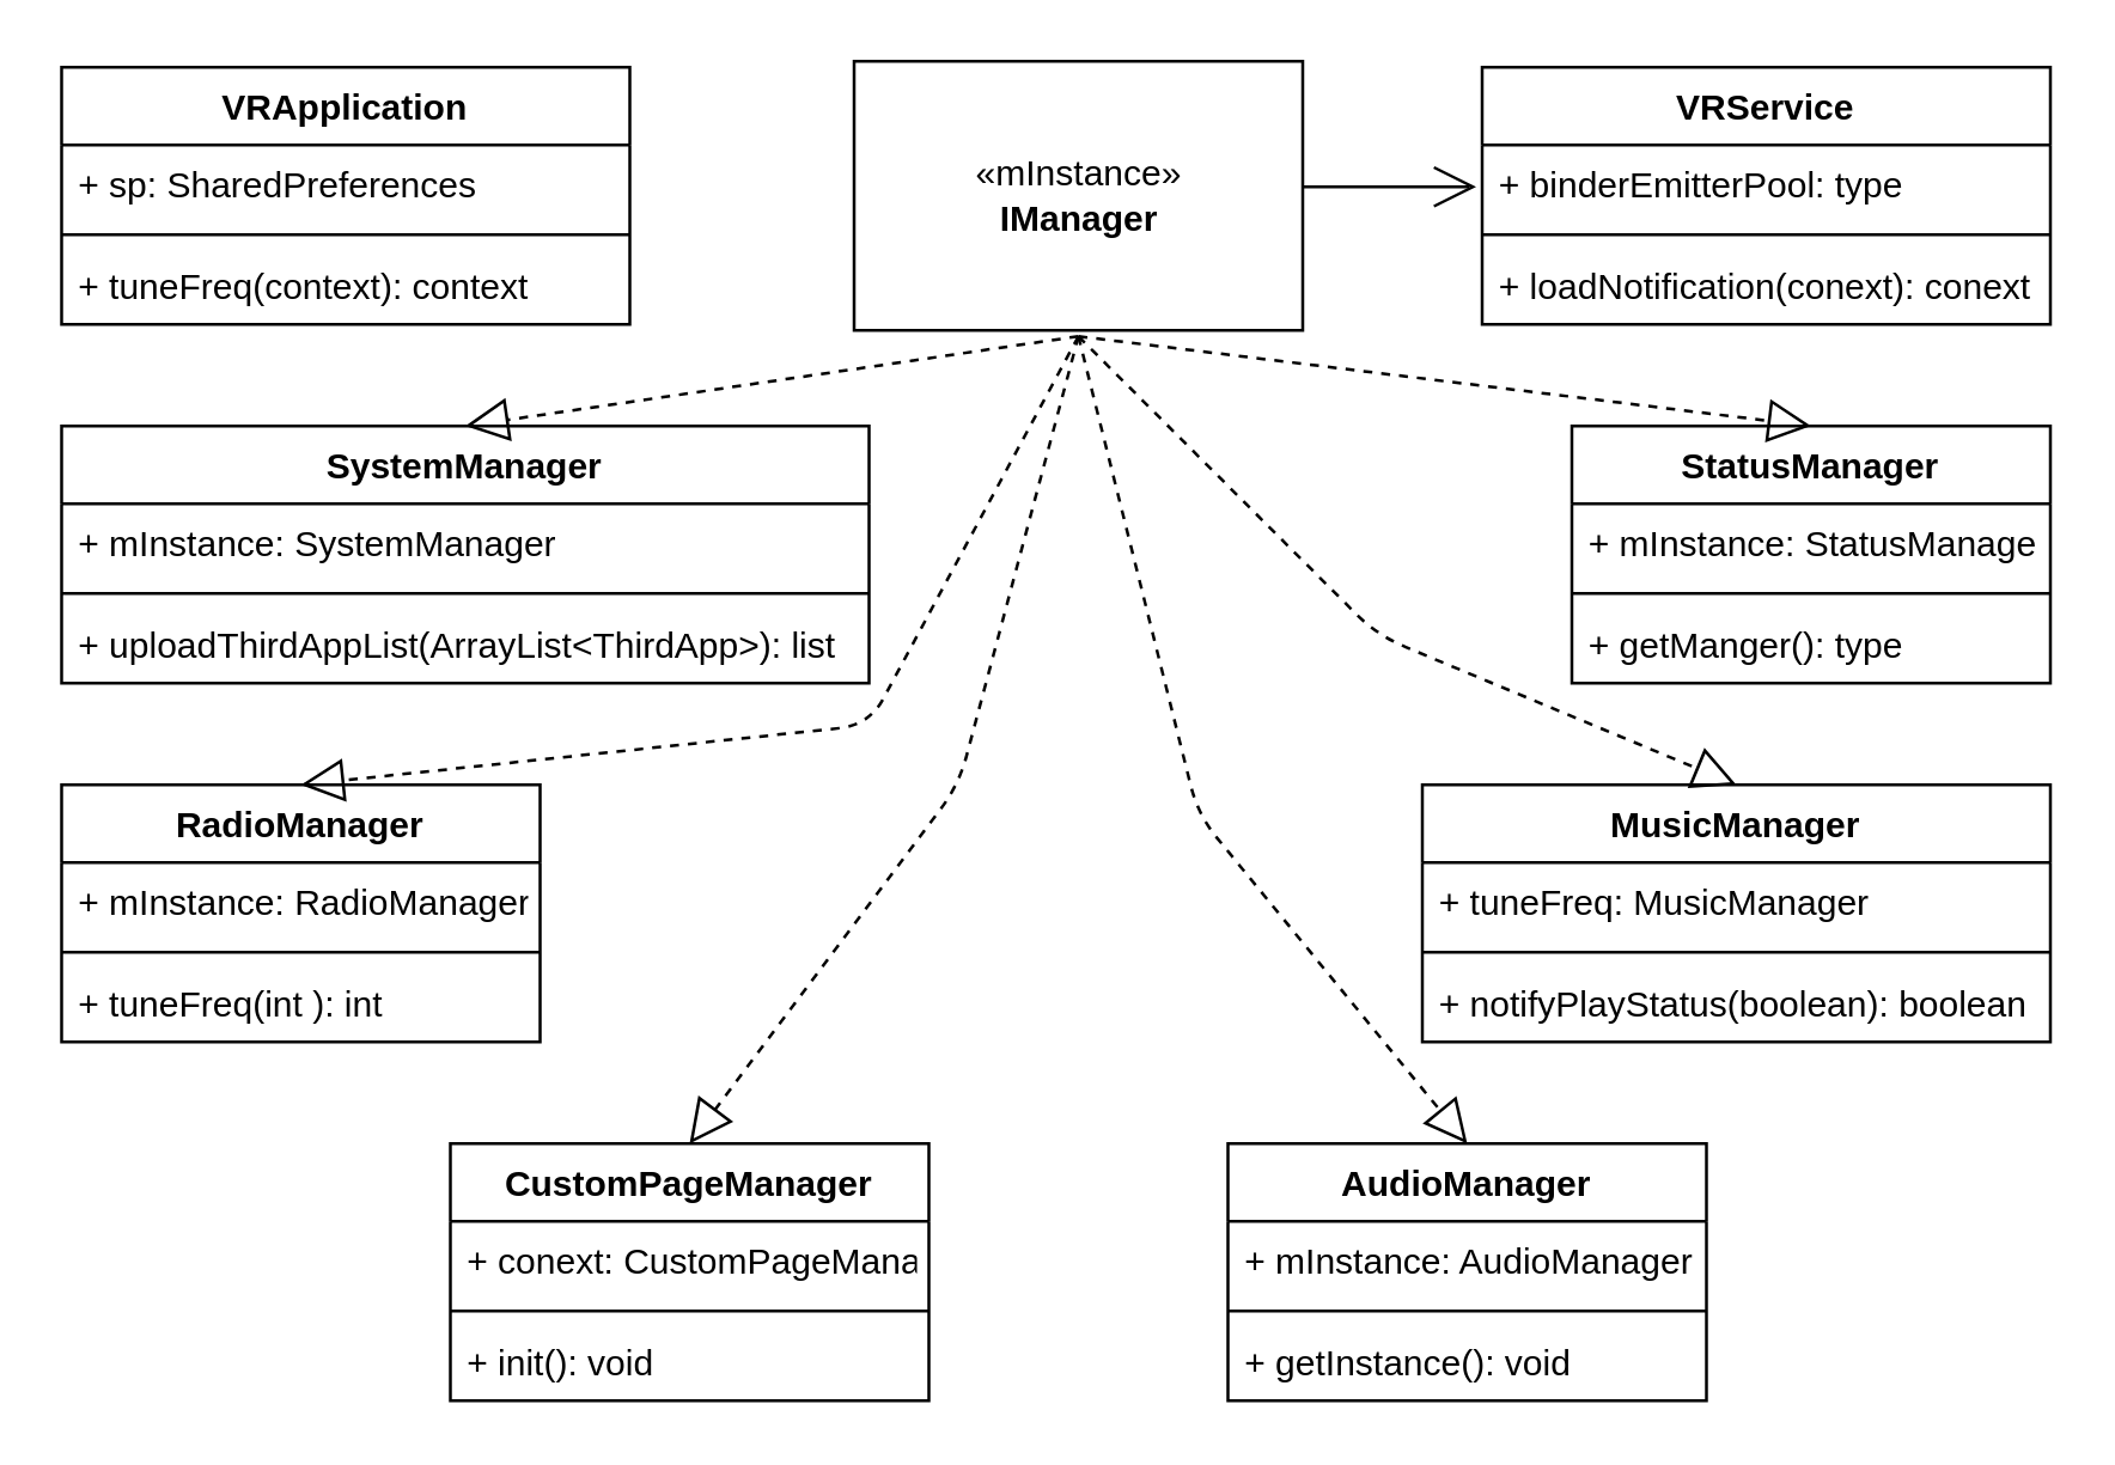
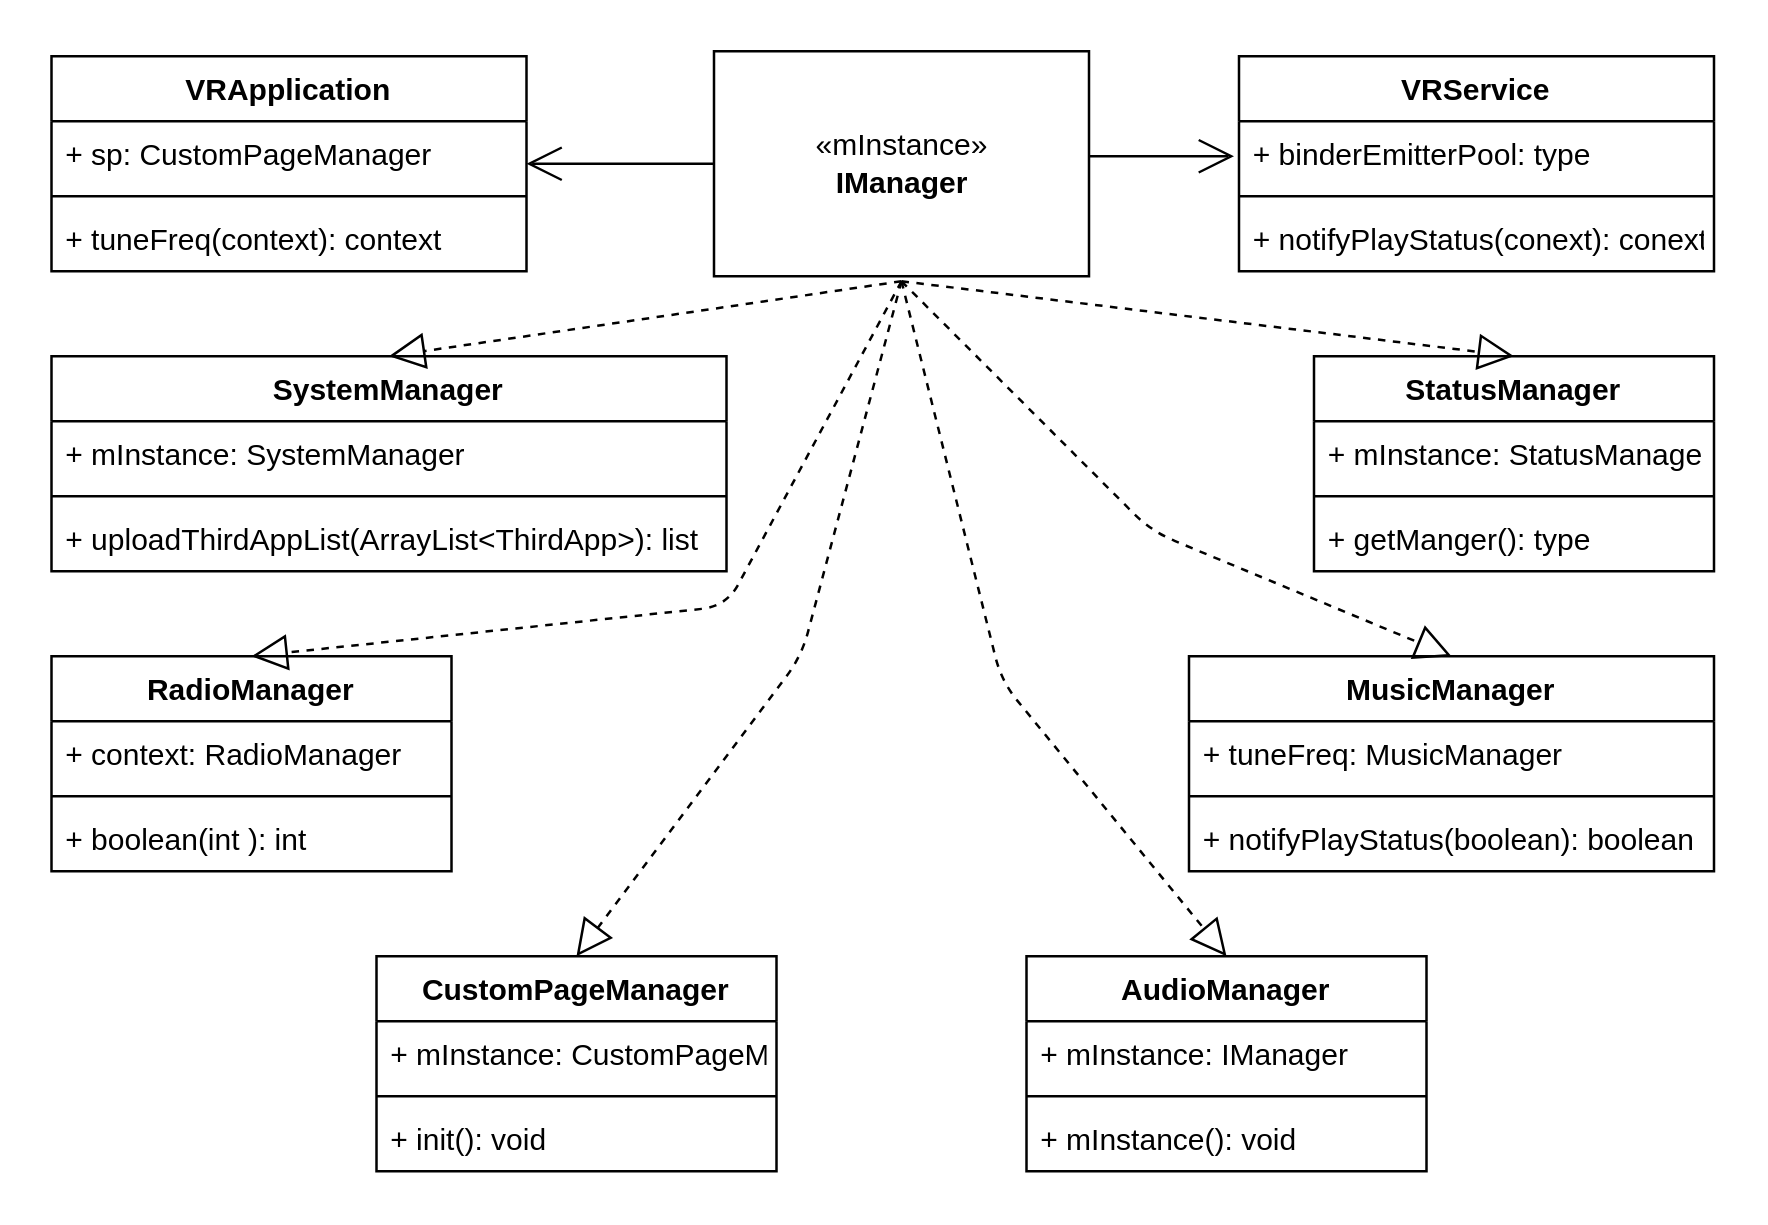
- <mxCell id="7" value="+ sp: SharedPreferences" style="text;strokeColor=none;fillColor=none;align=left;verticalAlign=top;spacingLeft=4;spacingRight=4;overflow=hidden;rotatable=0;points=[[0,0.5],[1,0.5]];portConstraint=eastwest;" vertex="1" parent="6"><mxGeometry y="26" width="190" height="26" as="geometry" /></mxCell>
+ <mxCell id="7" value="+ sp: CustomPageManager" style="text;strokeColor=none;fillColor=none;align=left;verticalAlign=top;spacingLeft=4;spacingRight=4;overflow=hidden;rotatable=0;points=[[0,0.5],[1,0.5]];portConstraint=eastwest;" vertex="1" parent="6"><mxGeometry y="26" width="190" height="26" as="geometry" /></mxCell>
+ <mxCell id="41" value="" style="endArrow=open;endFill=1;endSize=12;html=1;exitX=0;exitY=0.5;exitDx=0;exitDy=0;entryX=1;entryY=0.5;entryDx=0;entryDy=0;" edge="1" parent="1" source="10" target="6"><mxGeometry width="160" relative="1" as="geometry"><mxPoint x="220" y="242" as="sourcePoint" /><mxPoint x="380" y="242" as="targetPoint" /></mxGeometry></mxCell>
- <mxCell id="5" value="+ loadNotification(conext): conext" style="text;strokeColor=none;fillColor=none;align=left;verticalAlign=top;spacingLeft=4;spacingRight=4;overflow=hidden;rotatable=0;points=[[0,0.5],[1,0.5]];portConstraint=eastwest;" vertex="1" parent="2"><mxGeometry y="60" width="190" height="26" as="geometry" /></mxCell>
+ <mxCell id="5" value="+ notifyPlayStatus(conext): conext" style="text;strokeColor=none;fillColor=none;align=left;verticalAlign=top;spacingLeft=4;spacingRight=4;overflow=hidden;rotatable=0;points=[[0,0.5],[1,0.5]];portConstraint=eastwest;" vertex="1" parent="2"><mxGeometry y="60" width="190" height="26" as="geometry" /></mxCell>
- <mxCell id="20" value="+ mInstance: RadioManager" style="text;strokeColor=none;fillColor=none;align=left;verticalAlign=top;spacingLeft=4;spacingRight=4;overflow=hidden;rotatable=0;points=[[0,0.5],[1,0.5]];portConstraint=eastwest;" vertex="1" parent="19"><mxGeometry y="26" width="160" height="26" as="geometry" /></mxCell>
+ <mxCell id="20" value="+ context: RadioManager" style="text;strokeColor=none;fillColor=none;align=left;verticalAlign=top;spacingLeft=4;spacingRight=4;overflow=hidden;rotatable=0;points=[[0,0.5],[1,0.5]];portConstraint=eastwest;" vertex="1" parent="19"><mxGeometry y="26" width="160" height="26" as="geometry" /></mxCell>
- <mxCell id="22" value="+ tuneFreq(int ): int" style="text;strokeColor=none;fillColor=none;align=left;verticalAlign=top;spacingLeft=4;spacingRight=4;overflow=hidden;rotatable=0;points=[[0,0.5],[1,0.5]];portConstraint=eastwest;" vertex="1" parent="19"><mxGeometry y="60" width="160" height="26" as="geometry" /></mxCell>
+ <mxCell id="22" value="+ boolean(int ): int" style="text;strokeColor=none;fillColor=none;align=left;verticalAlign=top;spacingLeft=4;spacingRight=4;overflow=hidden;rotatable=0;points=[[0,0.5],[1,0.5]];portConstraint=eastwest;" vertex="1" parent="19"><mxGeometry y="60" width="160" height="26" as="geometry" /></mxCell>
- <mxCell id="28" value="+ conext: CustomPageManager" style="text;strokeColor=none;fillColor=none;align=left;verticalAlign=top;spacingLeft=4;spacingRight=4;overflow=hidden;rotatable=0;points=[[0,0.5],[1,0.5]];portConstraint=eastwest;" vertex="1" parent="27"><mxGeometry y="26" width="160" height="26" as="geometry" /></mxCell>
+ <mxCell id="28" value="+ mInstance: CustomPageManager" style="text;strokeColor=none;fillColor=none;align=left;verticalAlign=top;spacingLeft=4;spacingRight=4;overflow=hidden;rotatable=0;points=[[0,0.5],[1,0.5]];portConstraint=eastwest;" vertex="1" parent="27"><mxGeometry y="26" width="160" height="26" as="geometry" /></mxCell>
- <mxCell id="32" value="+ mInstance: AudioManager" style="text;strokeColor=none;fillColor=none;align=left;verticalAlign=top;spacingLeft=4;spacingRight=4;overflow=hidden;rotatable=0;points=[[0,0.5],[1,0.5]];portConstraint=eastwest;" vertex="1" parent="31"><mxGeometry y="26" width="160" height="26" as="geometry" /></mxCell>
+ <mxCell id="32" value="+ mInstance: IManager" style="text;strokeColor=none;fillColor=none;align=left;verticalAlign=top;spacingLeft=4;spacingRight=4;overflow=hidden;rotatable=0;points=[[0,0.5],[1,0.5]];portConstraint=eastwest;" vertex="1" parent="31"><mxGeometry y="26" width="160" height="26" as="geometry" /></mxCell>
- <mxCell id="34" value="+ getInstance(): void" style="text;strokeColor=none;fillColor=none;align=left;verticalAlign=top;spacingLeft=4;spacingRight=4;overflow=hidden;rotatable=0;points=[[0,0.5],[1,0.5]];portConstraint=eastwest;" vertex="1" parent="31"><mxGeometry y="60" width="160" height="26" as="geometry" /></mxCell>
+ <mxCell id="34" value="+ mInstance(): void" style="text;strokeColor=none;fillColor=none;align=left;verticalAlign=top;spacingLeft=4;spacingRight=4;overflow=hidden;rotatable=0;points=[[0,0.5],[1,0.5]];portConstraint=eastwest;" vertex="1" parent="31"><mxGeometry y="60" width="160" height="26" as="geometry" /></mxCell>
